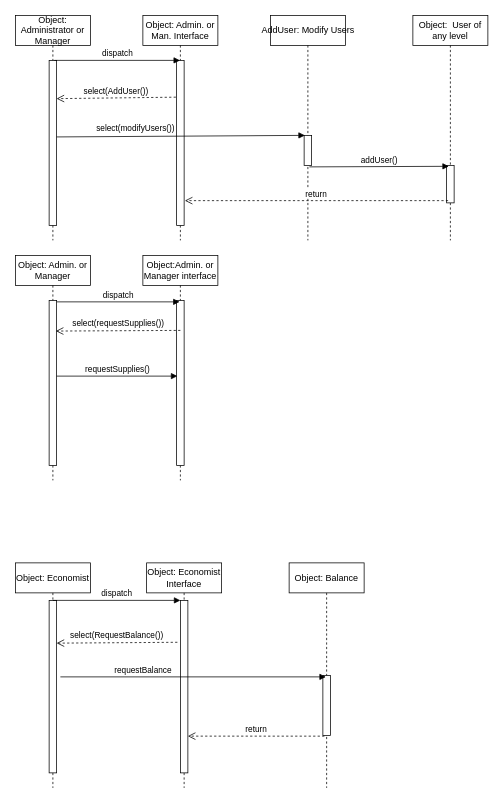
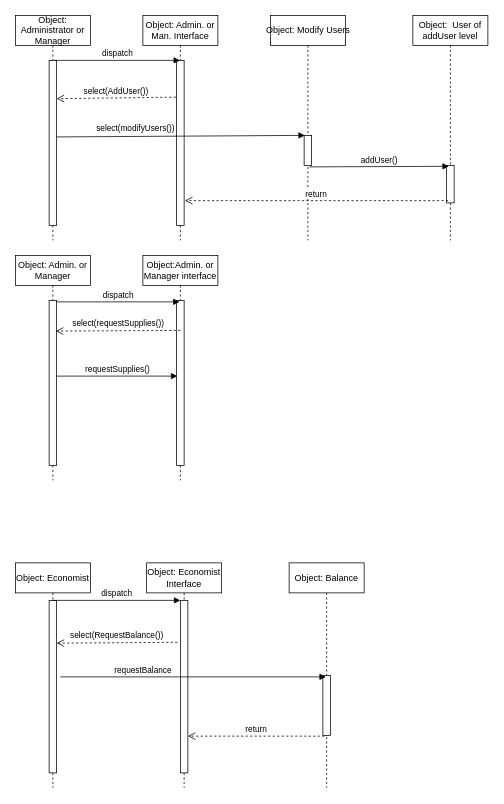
- <mxCell id="6" value="AddUser: Modify Users" style="html=1;points=[];perimeter=orthogonalPerimeter;shape=umlLifeline;participant=label;fontFamily=Helvetica;fontSize=12;fontColor=#000000;align=center;strokeColor=#000000;fillColor=#ffffff;recursiveResize=0;container=1;collapsible=0;" vertex="1" parent="1"><mxGeometry x="360" y="20" width="100" height="300" as="geometry" /></mxCell>
+ <mxCell id="6" value="Object: Modify Users" style="html=1;points=[];perimeter=orthogonalPerimeter;shape=umlLifeline;participant=label;fontFamily=Helvetica;fontSize=12;fontColor=#000000;align=center;strokeColor=#000000;fillColor=#ffffff;recursiveResize=0;container=1;collapsible=0;" vertex="1" parent="1"><mxGeometry x="360" y="20" width="100" height="300" as="geometry" /></mxCell>
- <mxCell id="8" value="Object:&amp;nbsp; User of any level" style="shape=umlLifeline;perimeter=lifelinePerimeter;whiteSpace=wrap;html=1;container=1;collapsible=0;recursiveResize=0;outlineConnect=0;" vertex="1" parent="1"><mxGeometry x="550" y="20" width="100" height="300" as="geometry" /></mxCell>
+ <mxCell id="8" value="Object:&amp;nbsp; User of addUser level" style="shape=umlLifeline;perimeter=lifelinePerimeter;whiteSpace=wrap;html=1;container=1;collapsible=0;recursiveResize=0;outlineConnect=0;" vertex="1" parent="1"><mxGeometry x="550" y="20" width="100" height="300" as="geometry" /></mxCell>
